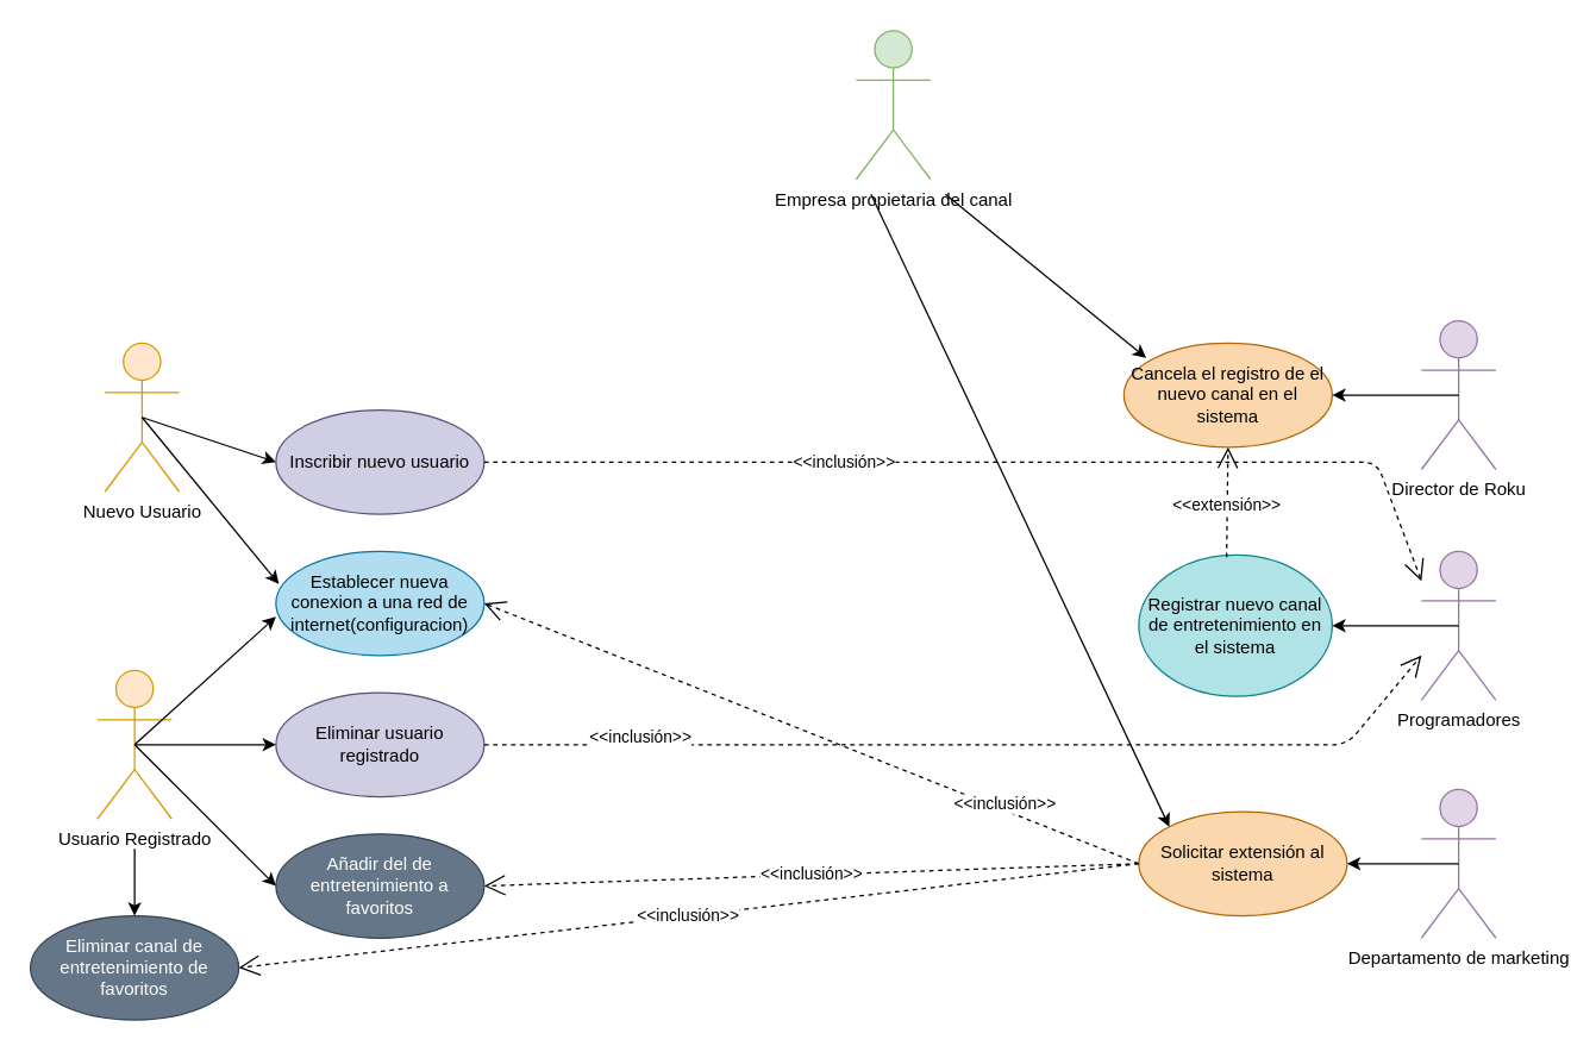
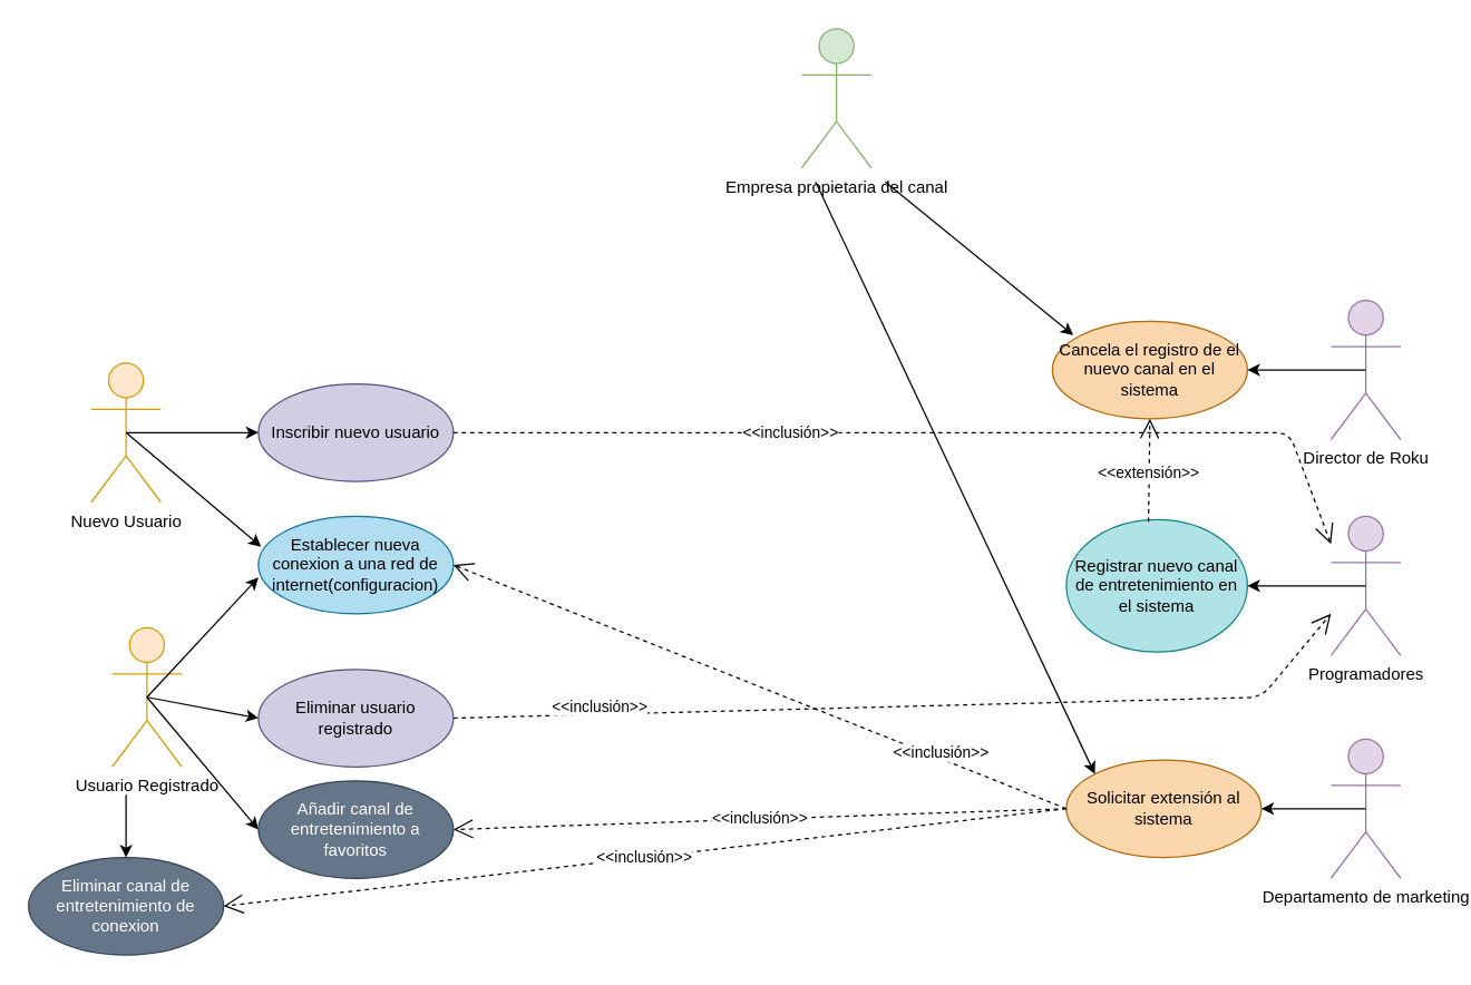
- <mxCell id="2" value="Nuevo Usuario" style="shape=umlActor;verticalLabelPosition=bottom;verticalAlign=top;html=1;outlineConnect=0;fillColor=#ffe6cc;strokeColor=#d79b00;" vertex="1" parent="1"><mxGeometry x="70" y="230" width="50" height="100" as="geometry" /></mxCell>
+ <mxCell id="2" value="Nuevo Usuario" style="shape=umlActor;verticalLabelPosition=bottom;verticalAlign=top;html=1;outlineConnect=0;fillColor=#ffe6cc;strokeColor=#d79b00;" vertex="1" parent="1"><mxGeometry x="65" y="260" width="50" height="100" as="geometry" /></mxCell>
- <mxCell id="6" value="Usuario Registrado" style="shape=umlActor;verticalLabelPosition=bottom;verticalAlign=top;html=1;outlineConnect=0;fillColor=#ffe6cc;strokeColor=#d79b00;" vertex="1" parent="1"><mxGeometry x="65" y="450" width="50" height="100" as="geometry" /></mxCell>
+ <mxCell id="6" value="Usuario Registrado" style="shape=umlActor;verticalLabelPosition=bottom;verticalAlign=top;html=1;outlineConnect=0;fillColor=#ffe6cc;strokeColor=#d79b00;" vertex="1" parent="1"><mxGeometry x="80" y="450" width="50" height="100" as="geometry" /></mxCell>
- <mxCell id="11" value="Eliminar usuario registrado" style="ellipse;whiteSpace=wrap;html=1;fillColor=#d0cee2;strokeColor=#56517e;" vertex="1" parent="1"><mxGeometry x="185" y="465" width="140" height="70" as="geometry" /></mxCell>
+ <mxCell id="11" value="Eliminar usuario registrado" style="ellipse;whiteSpace=wrap;html=1;fillColor=#d0cee2;strokeColor=#56517e;" vertex="1" parent="1"><mxGeometry x="185" y="480" width="140" height="70" as="geometry" /></mxCell>
- <mxCell id="12" value="Añadir del de entretenimiento a favoritos" style="ellipse;whiteSpace=wrap;html=1;fillColor=#647687;strokeColor=#314354;fontColor=#ffffff;" vertex="1" parent="1"><mxGeometry x="185" y="560" width="140" height="70" as="geometry" /></mxCell>
+ <mxCell id="12" value="Añadir canal de entretenimiento a favoritos" style="ellipse;whiteSpace=wrap;html=1;fillColor=#647687;strokeColor=#314354;fontColor=#ffffff;" vertex="1" parent="1"><mxGeometry x="185" y="560" width="140" height="70" as="geometry" /></mxCell>
- <mxCell id="18" value="Eliminar canal de entretenimiento de favoritos" style="ellipse;whiteSpace=wrap;html=1;fillColor=#647687;strokeColor=#314354;fontColor=#ffffff;" vertex="1" parent="1"><mxGeometry x="20" y="615" width="140" height="70" as="geometry" /></mxCell>
+ <mxCell id="18" value="Eliminar canal de entretenimiento de conexion" style="ellipse;whiteSpace=wrap;html=1;fillColor=#647687;strokeColor=#314354;fontColor=#ffffff;" vertex="1" parent="1"><mxGeometry x="20" y="615" width="140" height="70" as="geometry" /></mxCell>
